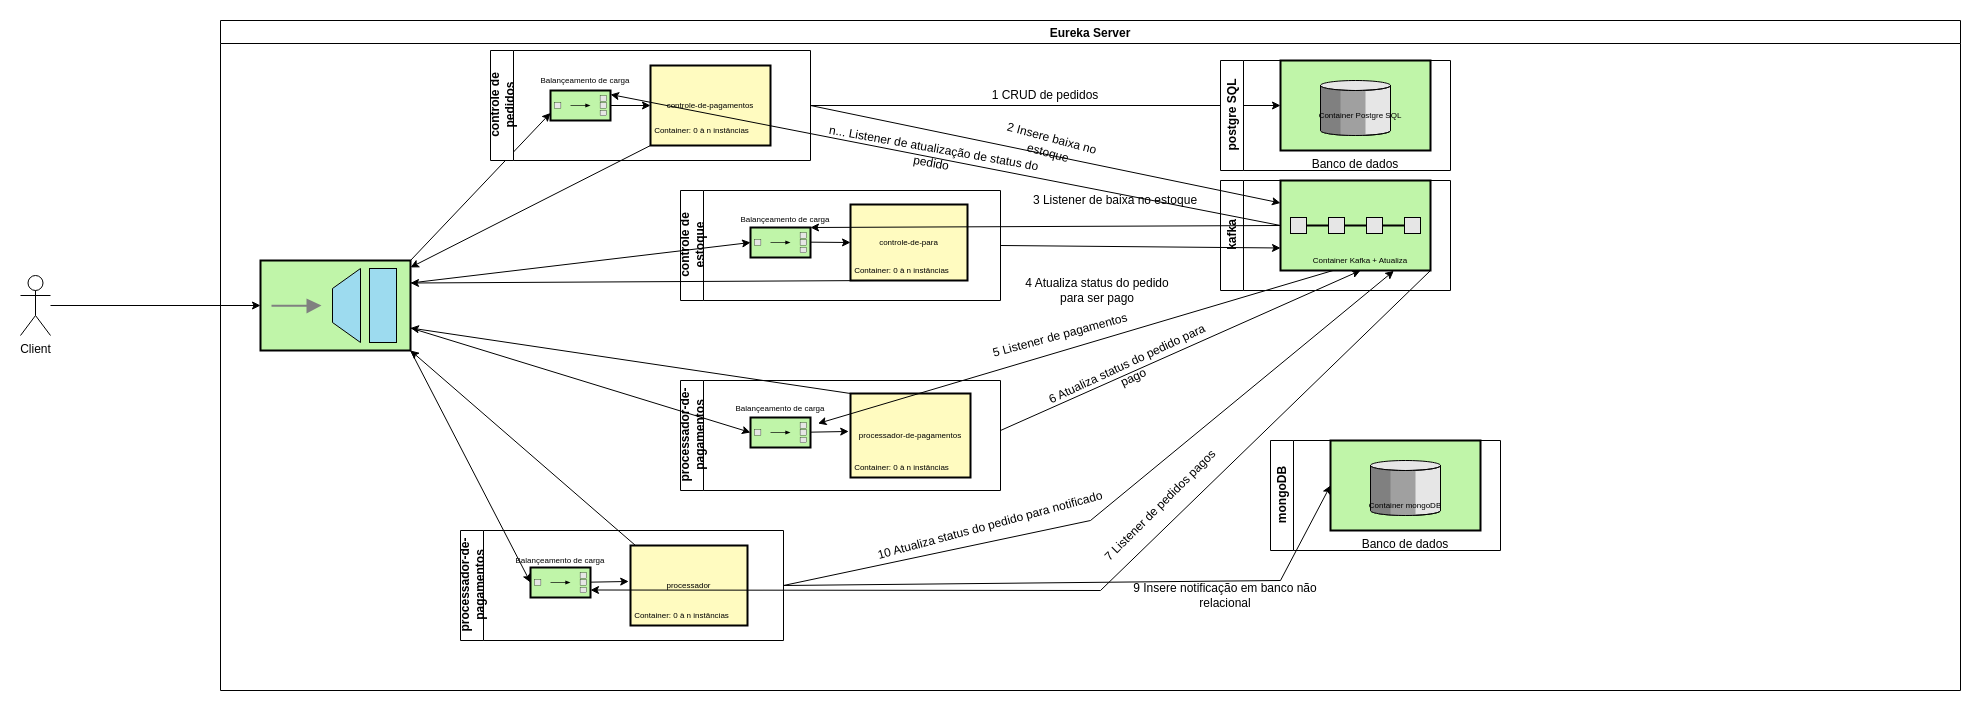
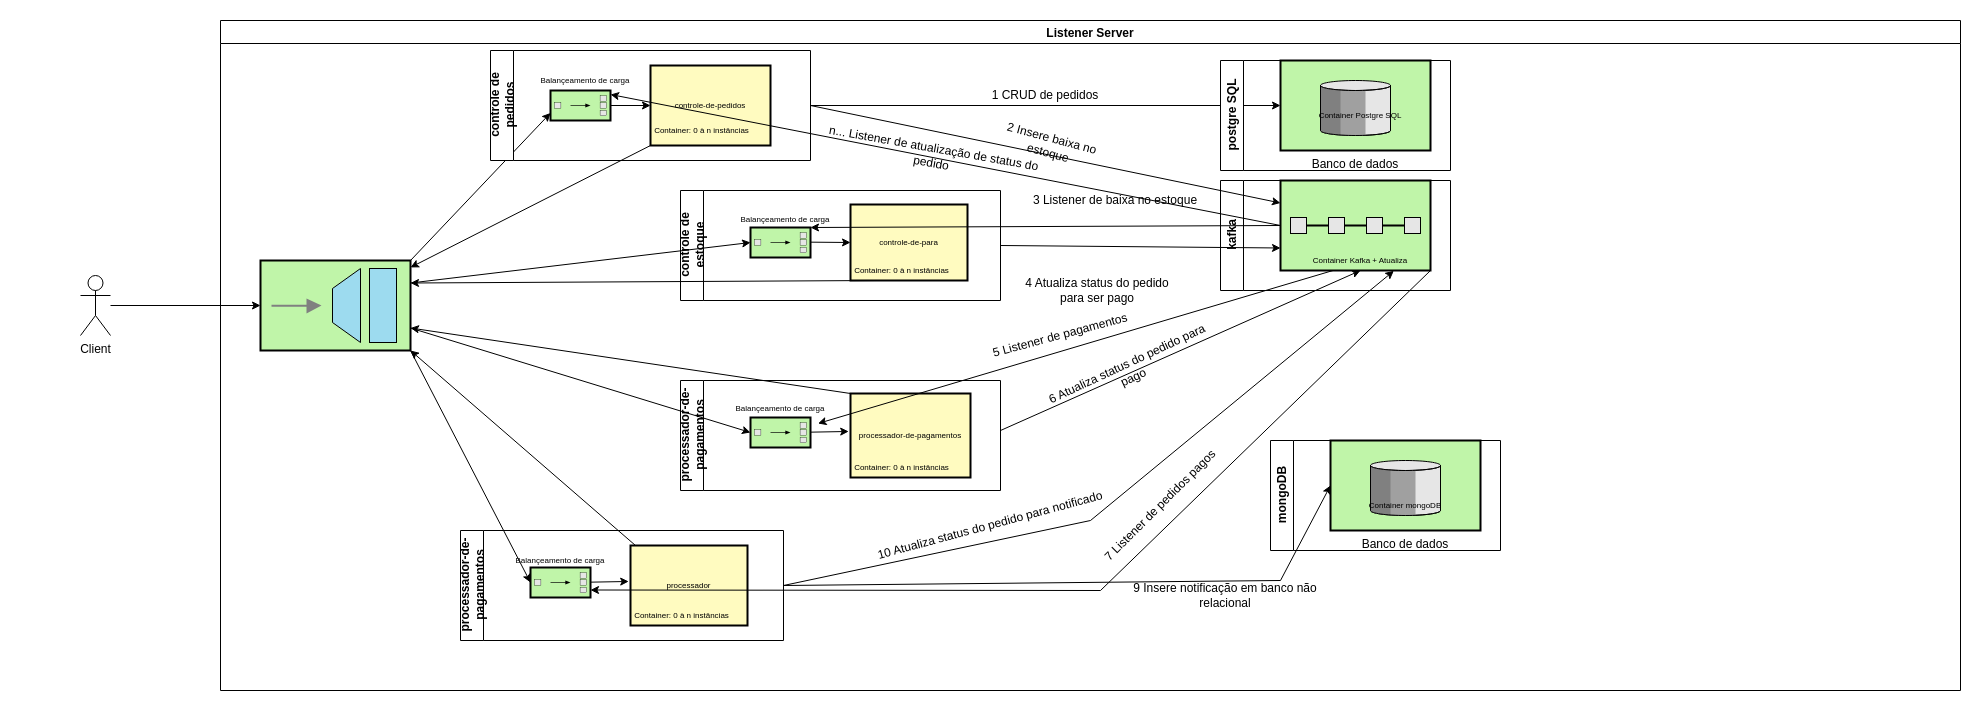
- <mxCell id="4" value="Eureka Server" style="swimlane;strokeWidth=1;" vertex="1" parent="1"><mxGeometry x="220" y="20" width="1740" height="670" as="geometry" /></mxCell>
+ <mxCell id="4" value="Listener Server" style="swimlane;strokeWidth=1;" vertex="1" parent="1"><mxGeometry x="220" y="20" width="1740" height="670" as="geometry" /></mxCell>
- <mxCell id="7" value="controle-de-pagamentos" style="strokeWidth=2;dashed=0;align=center;fontSize=8;shape=rect;fillColor=#fffbc0;strokeColor=#000000;" vertex="1" parent="4"><mxGeometry x="430" y="45" width="120" height="80" as="geometry" /></mxCell>
+ <mxCell id="7" value="controle-de-pedidos" style="strokeWidth=2;dashed=0;align=center;fontSize=8;shape=rect;fillColor=#fffbc0;strokeColor=#000000;" vertex="1" parent="4"><mxGeometry x="430" y="45" width="120" height="80" as="geometry" /></mxCell>
- <mxCell id="2" value="Client" style="shape=umlActor;verticalLabelPosition=bottom;verticalAlign=top;html=1;outlineConnect=0;" vertex="1" parent="1"><mxGeometry x="20" y="275" width="30" height="60" as="geometry" /></mxCell>
+ <mxCell id="2" value="Client" style="shape=umlActor;verticalLabelPosition=bottom;verticalAlign=top;html=1;outlineConnect=0;" vertex="1" parent="1"><mxGeometry x="80" y="275" width="30" height="60" as="geometry" /></mxCell>
